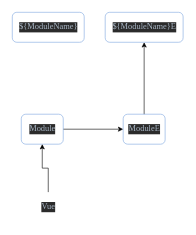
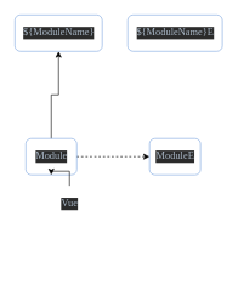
- <mxCell id="8" value="" style="edgeStyle=orthogonalEdgeStyle;rounded=0;orthogonalLoop=1;jettySize=auto;html=1;" edge="1" parent="1" source="9" target="10"><mxGeometry relative="1" as="geometry" /></mxCell>
+ <mxCell id="3" value="" style="edgeStyle=orthogonalEdgeStyle;rounded=0;orthogonalLoop=1;jettySize=auto;html=1;" edge="1" parent="1" source="4" target="7"><mxGeometry relative="1" as="geometry" /></mxCell>
- <mxCell id="2" value="" style="edgeStyle=orthogonalEdgeStyle;rounded=0;orthogonalLoop=1;jettySize=auto;html=1;" edge="1" parent="1" source="4" target="9"><mxGeometry relative="1" as="geometry" /></mxCell>
+ <mxCell id="2" value="" style="edgeStyle=orthogonalEdgeStyle;rounded=0;orthogonalLoop=1;jettySize=auto;html=1;dashed=1;" edge="1" parent="1" source="4" target="9"><mxGeometry relative="1" as="geometry" /></mxCell>
- <mxCell id="6" value="&lt;pre style=&quot;background-color: #2b2b2b ; color: #a9b7c6 ; font-family: &amp;#34;source code pro semibold&amp;#34; ; font-size: 10.5pt&quot;&gt;Vue&lt;/pre&gt;" style="text;html=1;align=center;verticalAlign=middle;resizable=0;points=[];autosize=1;" vertex="1" parent="1"><mxGeometry x="60" y="320" width="40" height="50" as="geometry" /></mxCell>
+ <mxCell id="6" value="&lt;pre style=&quot;background-color: #2b2b2b ; color: #a9b7c6 ; font-family: &amp;#34;source code pro semibold&amp;#34; ; font-size: 10.5pt&quot;&gt;Vue&lt;/pre&gt;" style="text;html=1;align=center;verticalAlign=middle;resizable=0;points=[];autosize=1;" vertex="1" parent="1"><mxGeometry x="75" y="255" width="40" height="50" as="geometry" /></mxCell>
